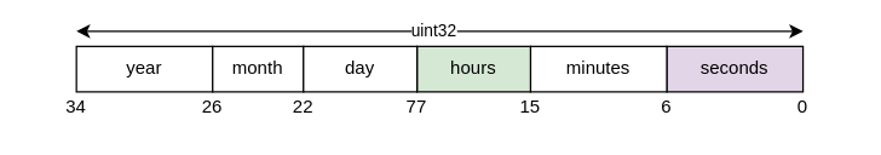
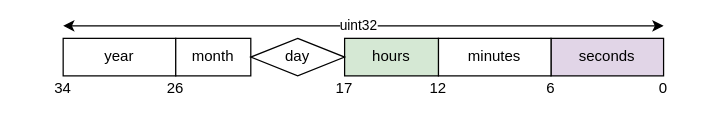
- <mxCell id="15" value="day" style="rounded=0;whiteSpace=wrap;html=1;" vertex="1" parent="1"><mxGeometry x="200" y="30" width="75" height="30" as="geometry" /></mxCell>
+ <mxCell id="15" value="day" style="rhombus;whiteSpace=wrap;html=1;" vertex="1" parent="1"><mxGeometry x="200" y="30" width="75" height="30" as="geometry" /></mxCell>
- <mxCell id="6" value="22" style="text;html=1;align=center;verticalAlign=middle;whiteSpace=wrap;rounded=0;" vertex="1" parent="1"><mxGeometry x="170" y="60" width="60" height="20" as="geometry" /></mxCell>
- <mxCell id="14" value="77" style="text;html=1;align=center;verticalAlign=middle;whiteSpace=wrap;rounded=0;" vertex="1" parent="1"><mxGeometry x="245" y="60" width="60" height="20" as="geometry" /></mxCell>
+ <mxCell id="14" value="17" style="text;html=1;align=center;verticalAlign=middle;whiteSpace=wrap;rounded=0;" vertex="1" parent="1"><mxGeometry x="245" y="60" width="60" height="20" as="geometry" /></mxCell>
- <mxCell id="13" value="15" style="text;html=1;align=center;verticalAlign=middle;whiteSpace=wrap;rounded=0;" vertex="1" parent="1"><mxGeometry x="320" y="60" width="60" height="20" as="geometry" /></mxCell>
+ <mxCell id="13" value="12" style="text;html=1;align=center;verticalAlign=middle;whiteSpace=wrap;rounded=0;" vertex="1" parent="1"><mxGeometry x="320" y="60" width="60" height="20" as="geometry" /></mxCell>
